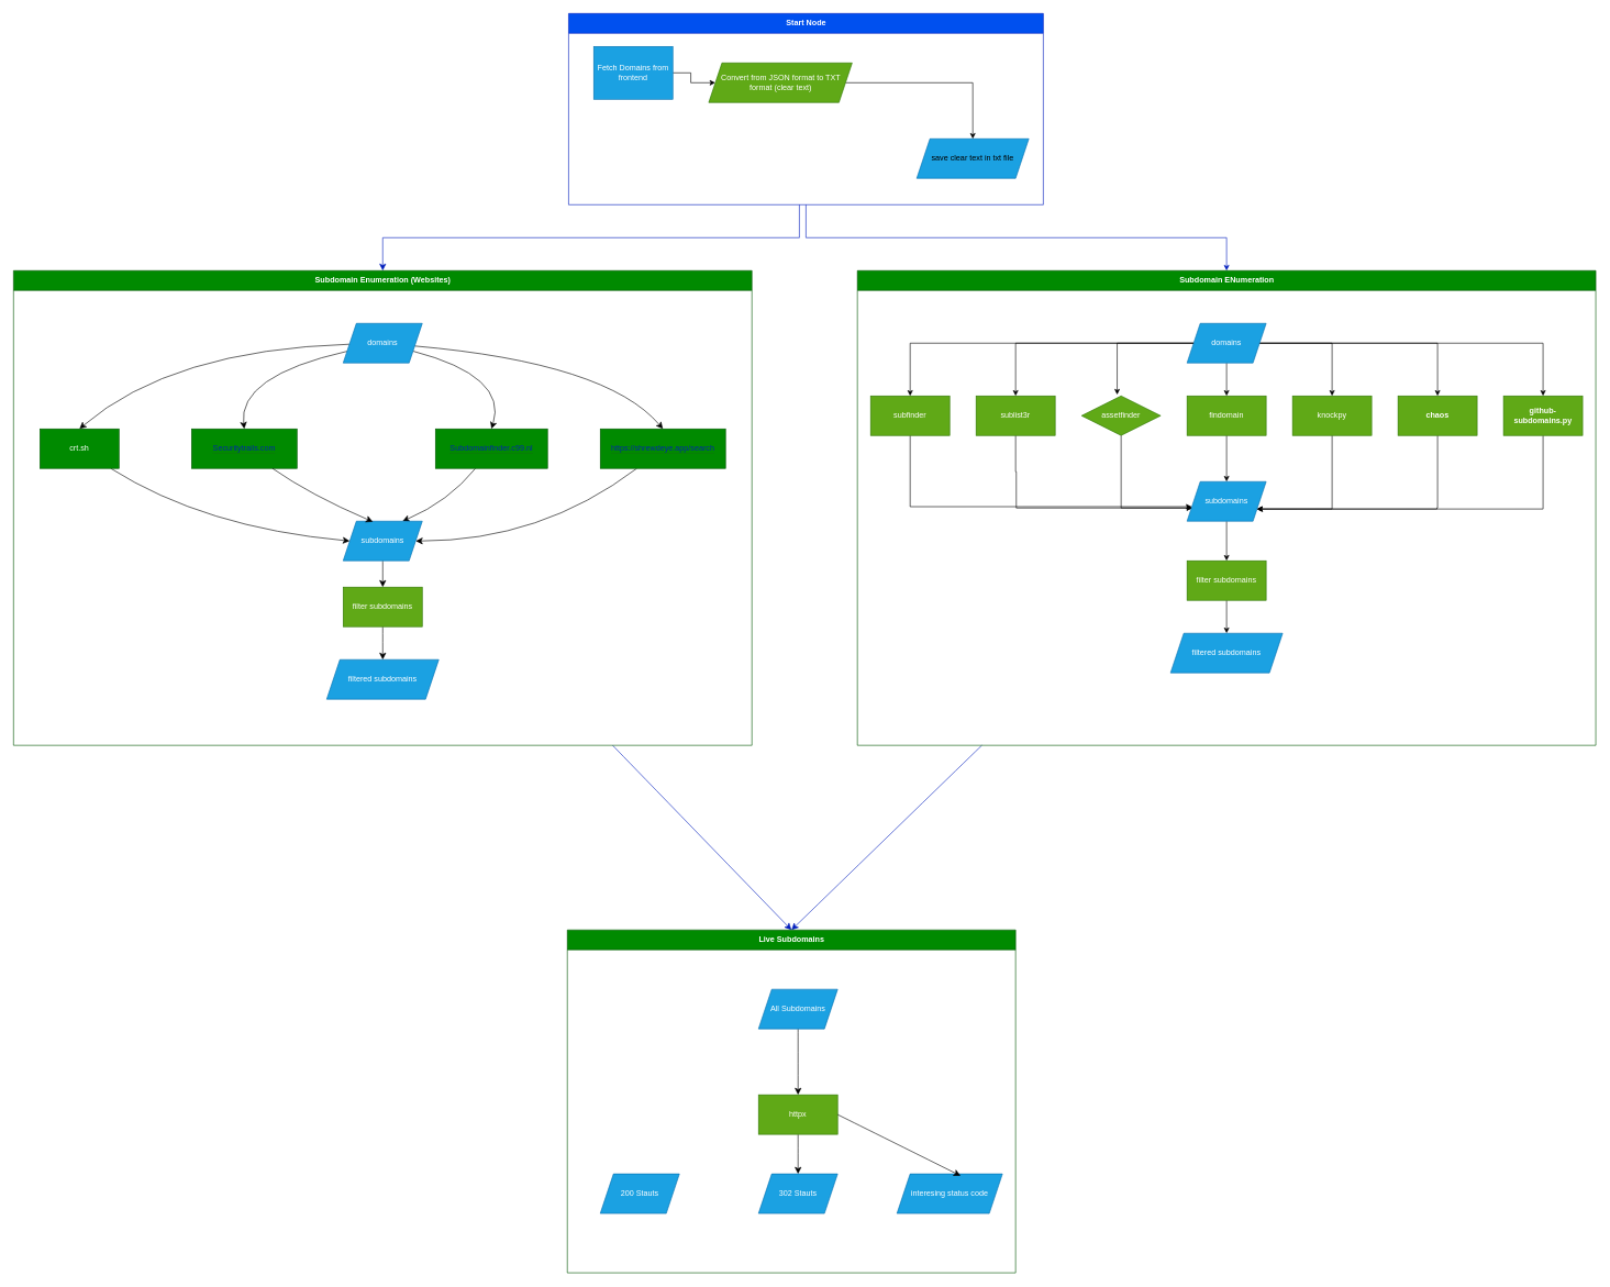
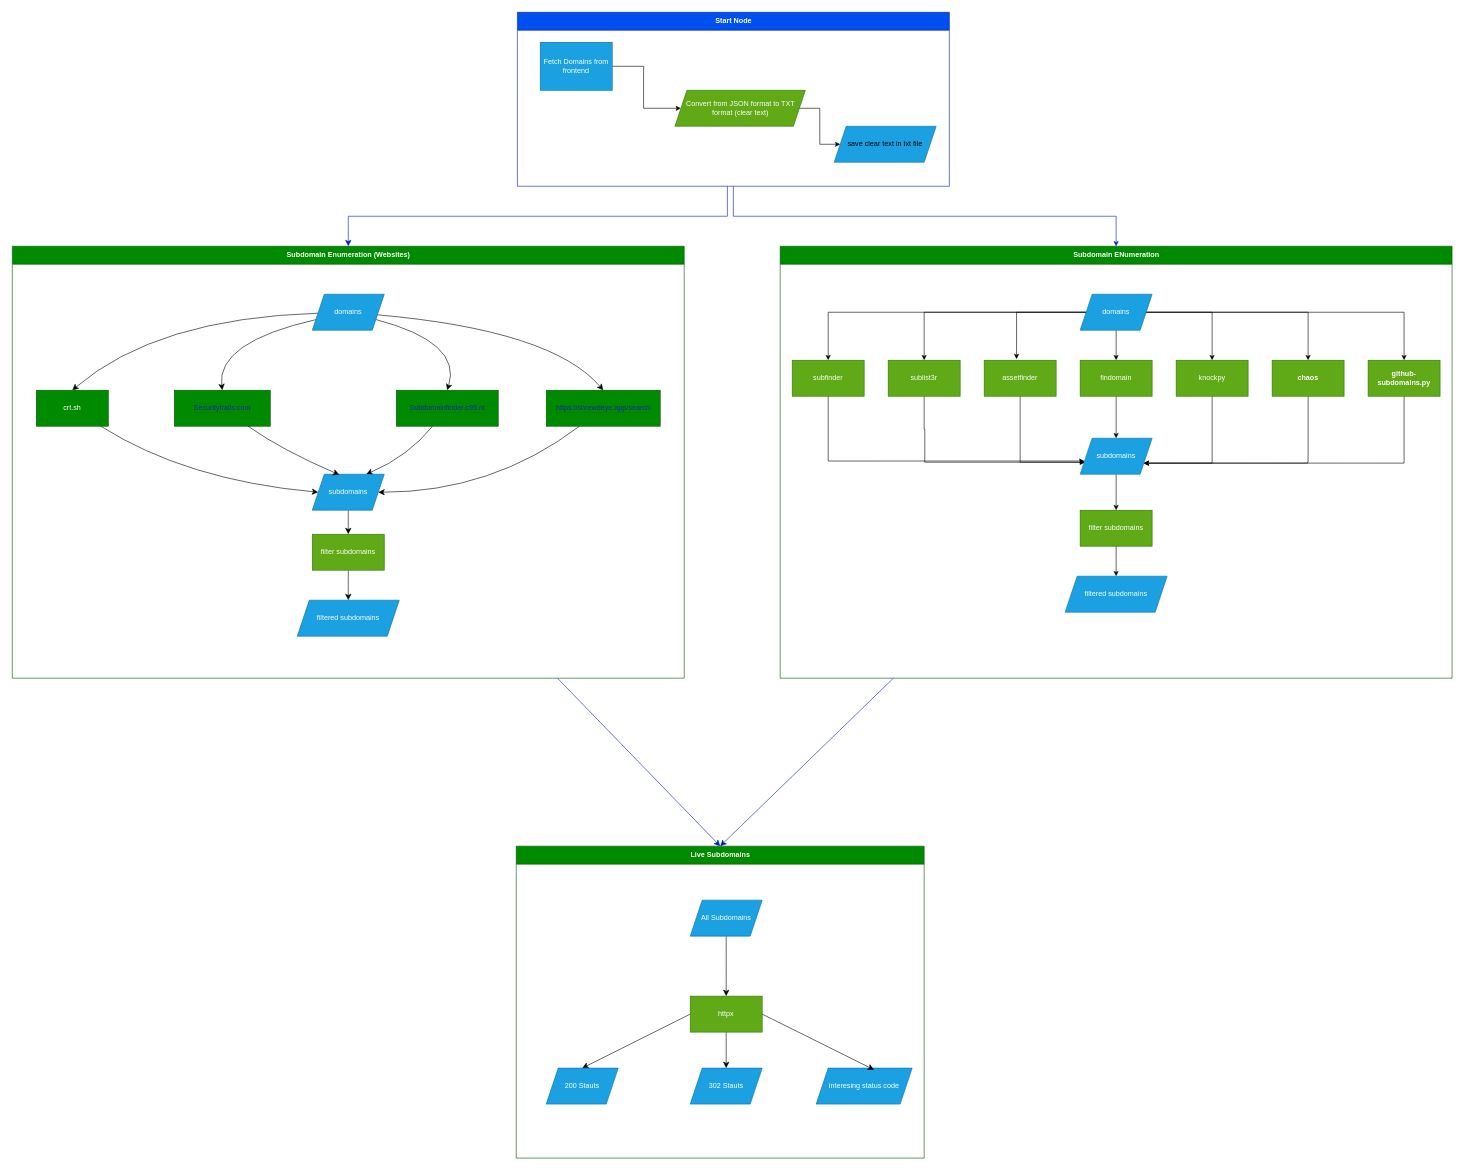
- <mxCell id="9" value="Convert from JSON format to TXT format (clear text)" style="shape=parallelogram;perimeter=parallelogramPerimeter;whiteSpace=wrap;html=1;fixedSize=1;fillColor=#60a917;strokeColor=#2D7600;fontColor=#ffffff;" parent="4" vertex="1"><mxGeometry x="212.5" y="75" width="217.5" height="60" as="geometry" /></mxCell>
+ <mxCell id="9" value="Convert from JSON format to TXT format (clear text)" style="shape=parallelogram;perimeter=parallelogramPerimeter;whiteSpace=wrap;html=1;fixedSize=1;fillColor=#60a917;strokeColor=#2D7600;fontColor=#ffffff;" parent="4" vertex="1"><mxGeometry x="262.5" y="130" width="217.5" height="60" as="geometry" /></mxCell>
- <mxCell id="20" value="assetfinder" style="rhombus;whiteSpace=wrap;html=1;fillColor=#60a917;strokeColor=#2D7600;fontColor=#ffffff;" parent="11" vertex="1"><mxGeometry x="340" y="190" width="120" height="60" as="geometry" /></mxCell>
+ <mxCell id="20" value="assetfinder" style="rounded=0;whiteSpace=wrap;html=1;fillColor=#60a917;strokeColor=#2D7600;fontColor=#ffffff;" parent="11" vertex="1"><mxGeometry x="340" y="190" width="120" height="60" as="geometry" /></mxCell>
+ <mxCell id="66" style="edgeStyle=none;curved=1;rounded=0;orthogonalLoop=1;jettySize=auto;html=1;exitX=0;exitY=0.5;exitDx=0;exitDy=0;entryX=0.5;entryY=0;entryDx=0;entryDy=0;fontSize=12;startSize=8;endSize=8;" edge="1" parent="62" source="67" target="70"><mxGeometry relative="1" as="geometry" /></mxCell>
